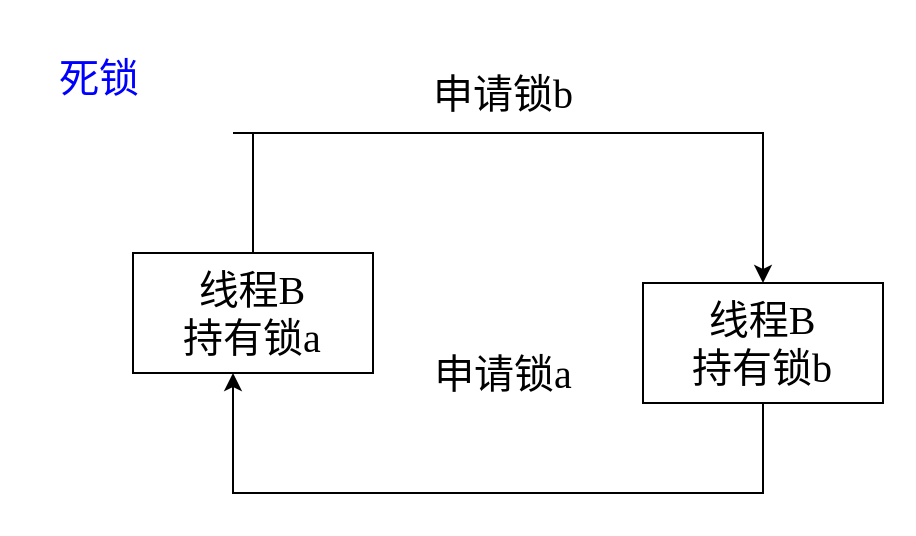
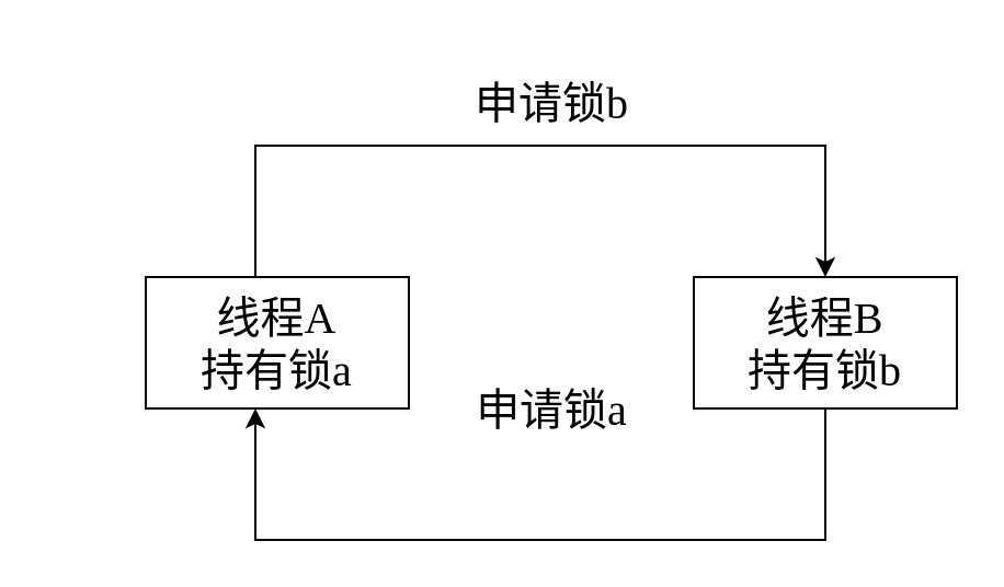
- <mxCell id="8" value="&lt;font color=&quot;#0000ff&quot; style=&quot;font-size: 20px;&quot; face=&quot;Songti TC&quot;&gt;死锁&lt;/font&gt;" style="text;html=1;align=center;verticalAlign=middle;resizable=0;points=[];autosize=1;strokeColor=none;fillColor=none;" vertex="1" parent="1"><mxGeometry x="20" y="20" width="58" height="36" as="geometry" /></mxCell>
- <mxCell id="3" value="&lt;span style=&quot;font-size: 20px;&quot;&gt;线程B&lt;br&gt;持有锁a&lt;br&gt;&lt;/span&gt;" style="rounded=0;whiteSpace=wrap;html=1;fontFamily=Songti TC;" vertex="1" parent="1"><mxGeometry x="66" y="126" width="120" height="60" as="geometry" /></mxCell>
+ <mxCell id="3" value="&lt;span style=&quot;font-size: 20px;&quot;&gt;线程A&lt;br&gt;持有锁a&lt;br&gt;&lt;/span&gt;" style="rounded=0;whiteSpace=wrap;html=1;fontFamily=Songti TC;" vertex="1" parent="1"><mxGeometry x="66" y="126" width="120" height="60" as="geometry" /></mxCell>
- <mxCell id="5" value="&lt;span style=&quot;font-size: 20px;&quot;&gt;线程B&lt;br&gt;持有锁b&lt;br&gt;&lt;/span&gt;" style="rounded=0;whiteSpace=wrap;html=1;fontFamily=Songti TC;" vertex="1" parent="1"><mxGeometry x="321" y="141" width="120" height="60" as="geometry" /></mxCell>
+ <mxCell id="5" value="&lt;span style=&quot;font-size: 20px;&quot;&gt;线程B&lt;br&gt;持有锁b&lt;br&gt;&lt;/span&gt;" style="rounded=0;whiteSpace=wrap;html=1;fontFamily=Songti TC;" vertex="1" parent="1"><mxGeometry x="316" y="126" width="120" height="60" as="geometry" /></mxCell>
